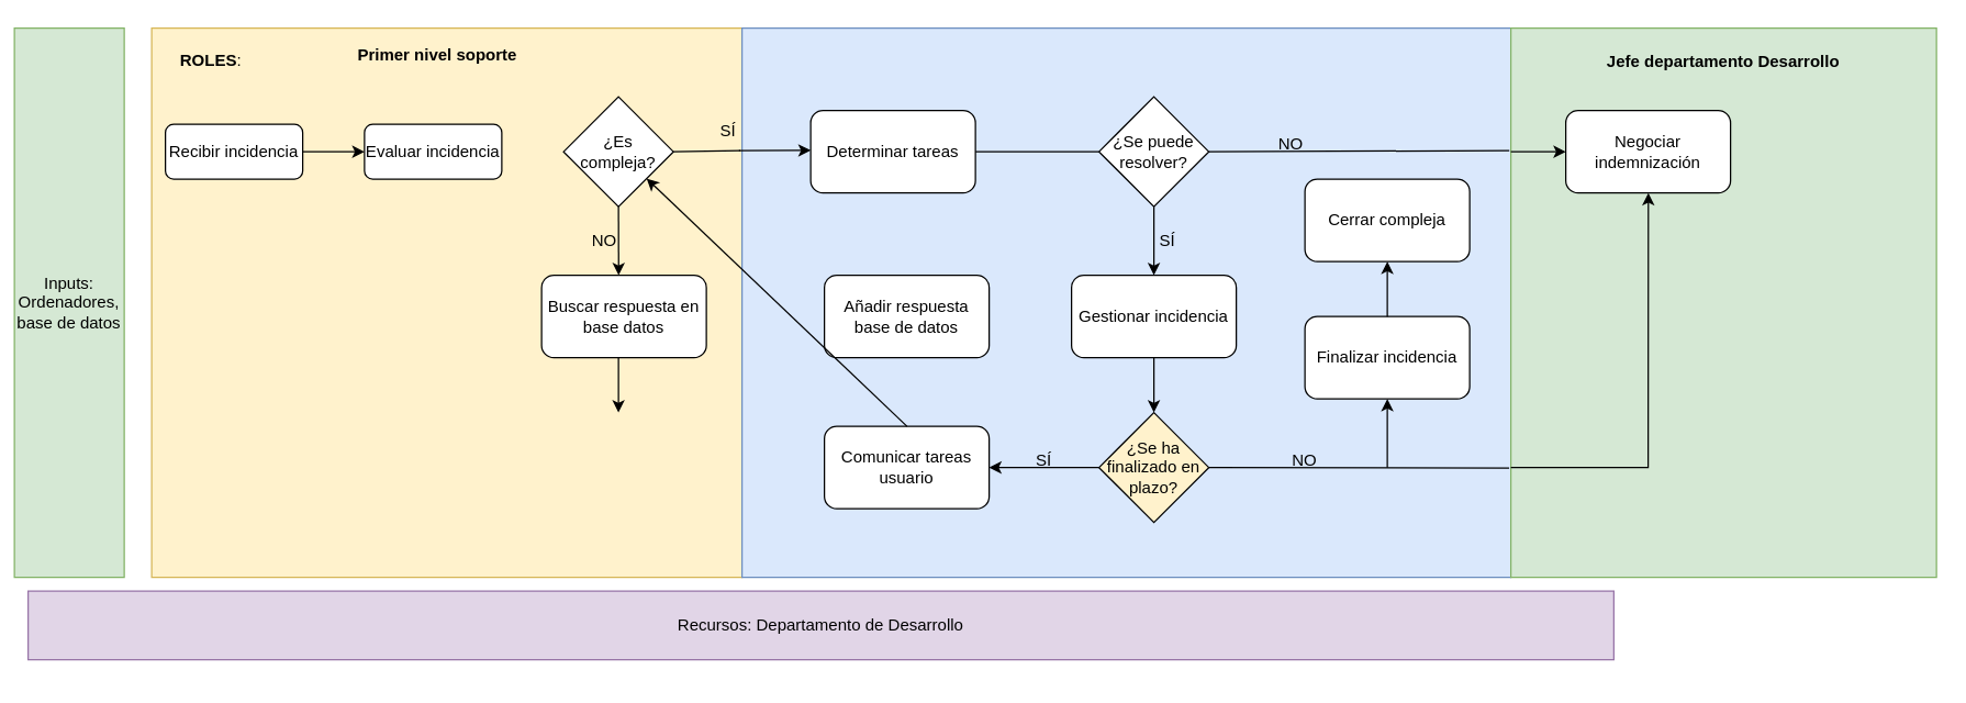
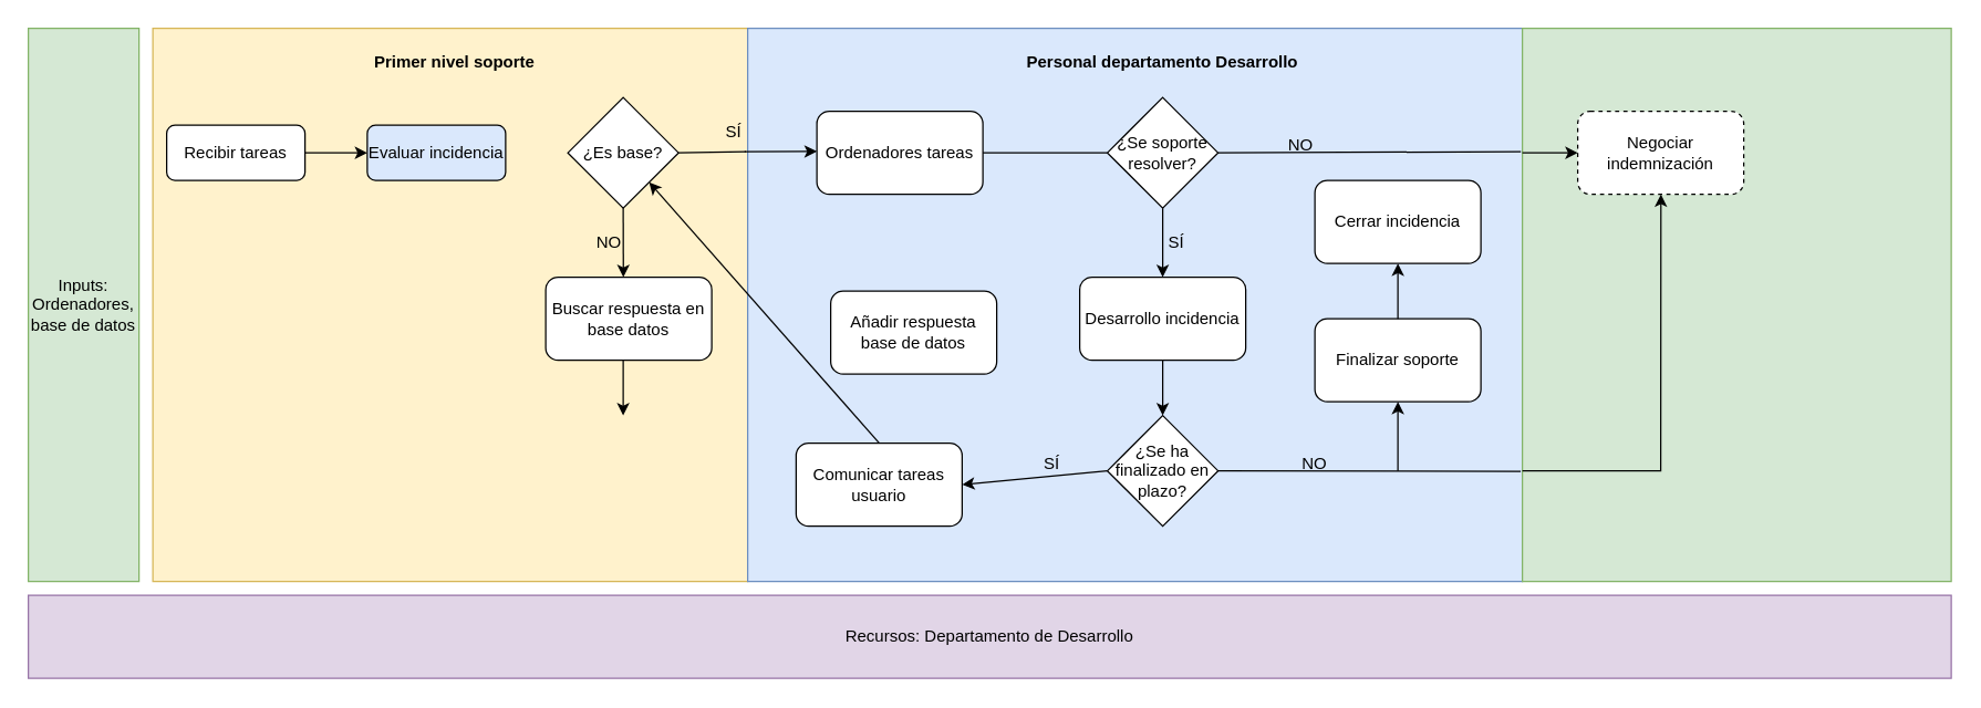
- <mxCell id="12" value="&lt;b&gt;&amp;nbsp; Primer nivel soporte&lt;/b&gt;" style="text;html=1;strokeColor=none;fillColor=none;align=center;verticalAlign=middle;whiteSpace=wrap;rounded=0;" parent="1" vertex="1"><mxGeometry x="230" y="25" width="170" height="30" as="geometry" /></mxCell>
+ <mxCell id="12" value="&lt;b&gt;&amp;nbsp; Primer nivel soporte&lt;/b&gt;" style="text;html=1;strokeColor=none;fillColor=none;align=center;verticalAlign=middle;whiteSpace=wrap;rounded=0;" parent="1" vertex="1"><mxGeometry x="240" y="30" width="170" height="30" as="geometry" /></mxCell>
+ <mxCell id="21" value="&lt;b&gt;Personal departamento Desarrollo&lt;/b&gt;" style="text;html=1;strokeColor=none;fillColor=none;align=center;verticalAlign=middle;whiteSpace=wrap;rounded=0;" parent="1" vertex="1"><mxGeometry x="740" y="30" width="200" height="30" as="geometry" /></mxCell>
- <mxCell id="28" value="&lt;b&gt;Jefe departamento Desarrollo&lt;/b&gt;" style="text;html=1;strokeColor=none;fillColor=none;align=center;verticalAlign=middle;whiteSpace=wrap;rounded=0;" parent="1" vertex="1"><mxGeometry x="1165" y="30" width="180" height="30" as="geometry" /></mxCell>
- <mxCell id="4" value="&lt;b&gt;ROLES&lt;/b&gt;:&amp;nbsp; &amp;nbsp; &amp;nbsp; &amp;nbsp; &amp;nbsp; &amp;nbsp; &amp;nbsp; &amp;nbsp; &amp;nbsp; &amp;nbsp; &amp;nbsp; &amp;nbsp; &amp;nbsp; &amp;nbsp; &amp;nbsp; &amp;nbsp; &amp;nbsp; &amp;nbsp; &amp;nbsp; &amp;nbsp; &amp;nbsp; &amp;nbsp; &amp;nbsp; &amp;nbsp; &amp;nbsp; &amp;nbsp; &amp;nbsp;" style="text;html=1;strokeColor=none;fillColor=none;align=center;verticalAlign=middle;whiteSpace=wrap;rounded=0;" parent="1" vertex="1"><mxGeometry x="130" y="50" width="70" height="30" as="geometry" /></mxCell>
- <mxCell id="9" value="Recibir incidencia" style="rounded=1;whiteSpace=wrap;html=1;" parent="1" vertex="1"><mxGeometry x="120" y="90" width="100" height="40" as="geometry" /></mxCell>
+ <mxCell id="9" value="Recibir tareas" style="rounded=1;whiteSpace=wrap;html=1;" parent="1" vertex="1"><mxGeometry x="120" y="90" width="100" height="40" as="geometry" /></mxCell>
- <mxCell id="5" value="Evaluar incidencia" style="rounded=1;whiteSpace=wrap;html=1;" parent="1" vertex="1"><mxGeometry x="265" y="90" width="100" height="40" as="geometry" /></mxCell>
+ <mxCell id="5" value="Evaluar incidencia" style="rounded=1;whiteSpace=wrap;html=1;fillColor=#dae8fc;" parent="1" vertex="1"><mxGeometry x="265" y="90" width="100" height="40" as="geometry" /></mxCell>
- <mxCell id="8" value="¿Es compleja?&lt;br&gt;" style="rhombus;whiteSpace=wrap;html=1;" parent="1" vertex="1"><mxGeometry x="410" y="70" width="80" height="80" as="geometry" /></mxCell>
+ <mxCell id="8" value="¿Es base?&lt;br&gt;" style="rhombus;whiteSpace=wrap;html=1;" parent="1" vertex="1"><mxGeometry x="410" y="70" width="80" height="80" as="geometry" /></mxCell>
- <mxCell id="19" value="Determinar tareas" style="rounded=1;whiteSpace=wrap;html=1;" parent="1" vertex="1"><mxGeometry x="590" y="80" width="120" height="60" as="geometry" /></mxCell>
+ <mxCell id="19" value="Ordenadores tareas" style="rounded=1;whiteSpace=wrap;html=1;" parent="1" vertex="1"><mxGeometry x="590" y="80" width="120" height="60" as="geometry" /></mxCell>
- <mxCell id="23" value="¿Se puede resolver?" style="rhombus;whiteSpace=wrap;html=1;" parent="1" vertex="1"><mxGeometry x="800" y="70" width="80" height="80" as="geometry" /></mxCell>
+ <mxCell id="23" value="¿Se soporte resolver?" style="rhombus;whiteSpace=wrap;html=1;" parent="1" vertex="1"><mxGeometry x="800" y="70" width="80" height="80" as="geometry" /></mxCell>
- <mxCell id="26" value="Negociar indemnización" style="rounded=1;whiteSpace=wrap;html=1;" parent="1" vertex="1"><mxGeometry x="1140" y="80" width="120" height="60" as="geometry" /></mxCell>
+ <mxCell id="26" value="Negociar indemnización" style="rounded=1;whiteSpace=wrap;html=1;dashed=1;" parent="1" vertex="1"><mxGeometry x="1140" y="80" width="120" height="60" as="geometry" /></mxCell>
- <mxCell id="41" value="Cerrar compleja" style="rounded=1;whiteSpace=wrap;html=1;" parent="1" vertex="1"><mxGeometry x="950" y="130" width="120" height="60" as="geometry" /></mxCell>
+ <mxCell id="41" value="Cerrar incidencia" style="rounded=1;whiteSpace=wrap;html=1;" parent="1" vertex="1"><mxGeometry x="950" y="130" width="120" height="60" as="geometry" /></mxCell>
- <mxCell id="2" value="Inputs:&lt;br&gt;Ordenadores, base de datos" style="rounded=0;whiteSpace=wrap;html=1;fillColor=#d5e8d4;strokeColor=#82b366;" parent="1" vertex="1"><mxGeometry x="10" y="20" width="80" height="400" as="geometry" /></mxCell>
+ <mxCell id="2" value="Inputs:&lt;br&gt;Ordenadores, base de datos" style="rounded=0;whiteSpace=wrap;html=1;fillColor=#d5e8d4;strokeColor=#82b366;" parent="1" vertex="1"><mxGeometry x="20" y="20" width="80" height="400" as="geometry" /></mxCell>
- <mxCell id="32" value="Añadir respuesta base de datos" style="rounded=1;whiteSpace=wrap;html=1;" parent="1" vertex="1"><mxGeometry x="600" y="200" width="120" height="60" as="geometry" /></mxCell>
+ <mxCell id="32" value="Añadir respuesta base de datos" style="rounded=1;whiteSpace=wrap;html=1;" parent="1" vertex="1"><mxGeometry x="600" y="210" width="120" height="60" as="geometry" /></mxCell>
- <mxCell id="33" value="Gestionar incidencia" style="rounded=1;whiteSpace=wrap;html=1;" parent="1" vertex="1"><mxGeometry x="780" y="200" width="120" height="60" as="geometry" /></mxCell>
+ <mxCell id="33" value="Desarrollo incidencia" style="rounded=1;whiteSpace=wrap;html=1;" parent="1" vertex="1"><mxGeometry x="780" y="200" width="120" height="60" as="geometry" /></mxCell>
- <mxCell id="40" value="Finalizar incidencia" style="rounded=1;whiteSpace=wrap;html=1;" parent="1" vertex="1"><mxGeometry x="950" y="230" width="120" height="60" as="geometry" /></mxCell>
+ <mxCell id="40" value="Finalizar soporte" style="rounded=1;whiteSpace=wrap;html=1;" parent="1" vertex="1"><mxGeometry x="950" y="230" width="120" height="60" as="geometry" /></mxCell>
- <mxCell id="22" value="Comunicar tareas usuario" style="rounded=1;whiteSpace=wrap;html=1;" parent="1" vertex="1"><mxGeometry x="600" y="310" width="120" height="60" as="geometry" /></mxCell>
+ <mxCell id="22" value="Comunicar tareas usuario" style="rounded=1;whiteSpace=wrap;html=1;" parent="1" vertex="1"><mxGeometry x="575" y="320" width="120" height="60" as="geometry" /></mxCell>
- <mxCell id="34" value="¿Se ha finalizado en plazo?" style="rhombus;whiteSpace=wrap;html=1;fillColor=#fff2cc;" parent="1" vertex="1"><mxGeometry x="800" y="300" width="80" height="80" as="geometry" /></mxCell>
+ <mxCell id="34" value="¿Se ha finalizado en plazo?" style="rhombus;whiteSpace=wrap;html=1;" parent="1" vertex="1"><mxGeometry x="800" y="300" width="80" height="80" as="geometry" /></mxCell>
- <mxCell id="10" value="Recursos: Departamento de Desarrollo" style="rounded=0;whiteSpace=wrap;html=1;fillColor=#e1d5e7;strokeColor=#9673a6;" parent="1" vertex="1"><mxGeometry x="20" y="430" width="1155" height="50" as="geometry" /></mxCell>
+ <mxCell id="10" value="Recursos: Departamento de Desarrollo" style="rounded=0;whiteSpace=wrap;html=1;fillColor=#e1d5e7;strokeColor=#9673a6;" parent="1" vertex="1"><mxGeometry x="20" y="430" width="1390" height="60" as="geometry" /></mxCell>
